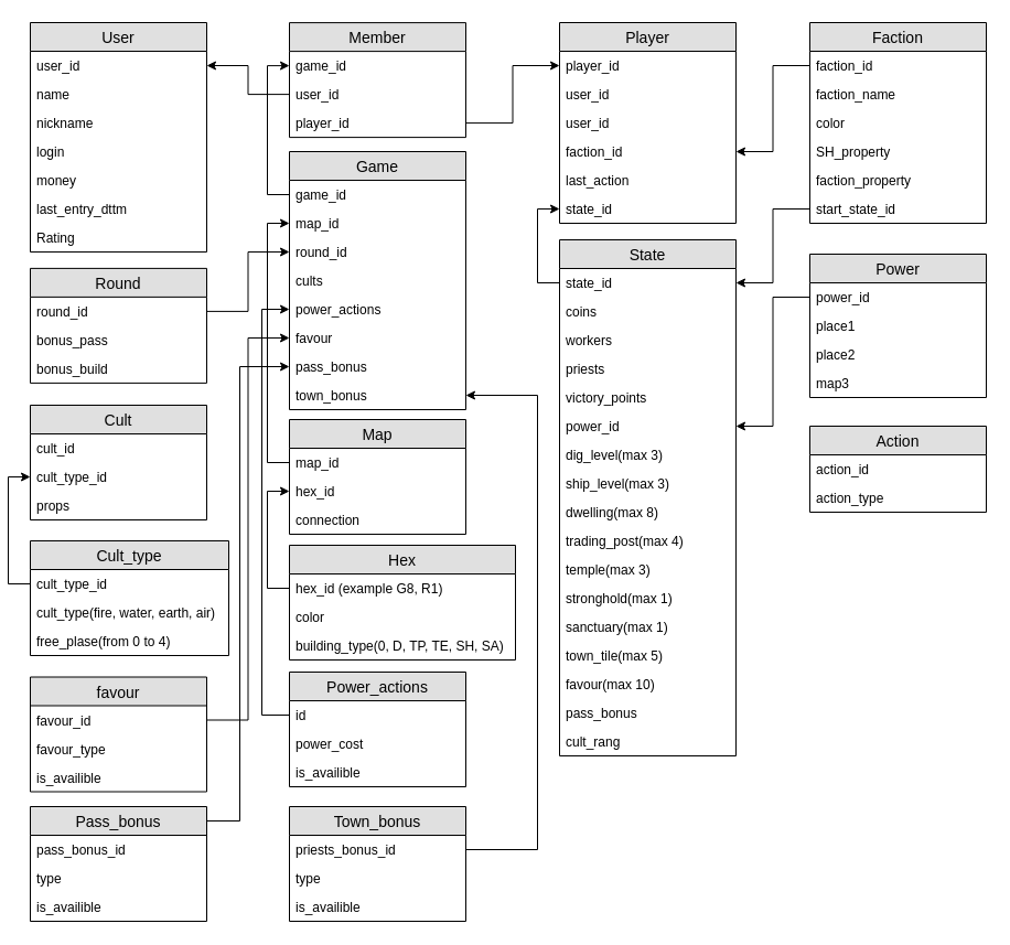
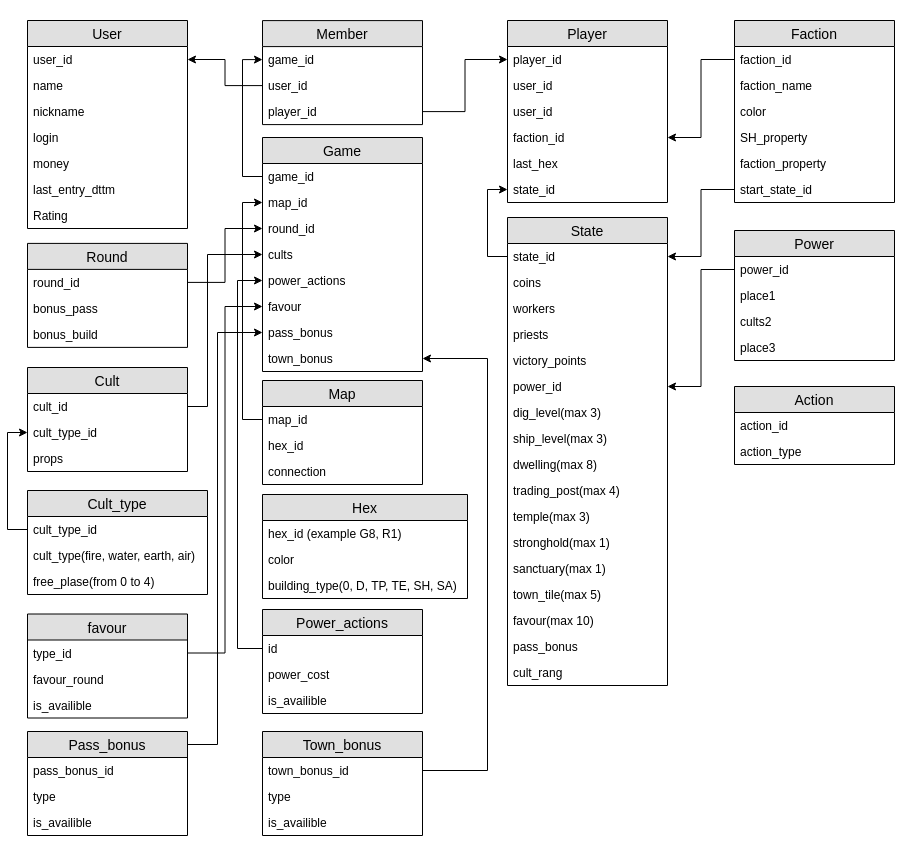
- <mxCell id="22" value="last_action" style="text;strokeColor=none;fillColor=none;spacingLeft=4;spacingRight=4;overflow=hidden;rotatable=0;points=[[0,0.5],[1,0.5]];portConstraint=eastwest;fontSize=12;" vertex="1" parent="17"><mxGeometry y="130" width="160" height="26" as="geometry" /></mxCell>
+ <mxCell id="22" value="last_hex" style="text;strokeColor=none;fillColor=none;spacingLeft=4;spacingRight=4;overflow=hidden;rotatable=0;points=[[0,0.5],[1,0.5]];portConstraint=eastwest;fontSize=12;" vertex="1" parent="17"><mxGeometry y="130" width="160" height="26" as="geometry" /></mxCell>
+ <mxCell id="106" style="edgeStyle=orthogonalEdgeStyle;rounded=0;orthogonalLoop=1;jettySize=auto;html=1;exitX=1;exitY=0.5;exitDx=0;exitDy=0;entryX=0;entryY=0.5;entryDx=0;entryDy=0;" edge="1" parent="1" source="49" target="64"><mxGeometry relative="1" as="geometry"><Array as="points"><mxPoint x="200" y="406" /><mxPoint x="200" y="254" /></Array></mxGeometry></mxCell>
- <mxCell id="86" value="place2" style="text;strokeColor=none;fillColor=none;spacingLeft=4;spacingRight=4;overflow=hidden;rotatable=0;points=[[0,0.5],[1,0.5]];portConstraint=eastwest;fontSize=12;" vertex="1" parent="83"><mxGeometry y="78" width="160" height="26" as="geometry" /></mxCell>
+ <mxCell id="86" value="cults2" style="text;strokeColor=none;fillColor=none;spacingLeft=4;spacingRight=4;overflow=hidden;rotatable=0;points=[[0,0.5],[1,0.5]];portConstraint=eastwest;fontSize=12;" vertex="1" parent="83"><mxGeometry y="78" width="160" height="26" as="geometry" /></mxCell>
- <mxCell id="87" value="map3" style="text;strokeColor=none;fillColor=none;spacingLeft=4;spacingRight=4;overflow=hidden;rotatable=0;points=[[0,0.5],[1,0.5]];portConstraint=eastwest;fontSize=12;" vertex="1" parent="83"><mxGeometry y="104" width="160" height="26" as="geometry" /></mxCell>
+ <mxCell id="87" value="place3" style="text;strokeColor=none;fillColor=none;spacingLeft=4;spacingRight=4;overflow=hidden;rotatable=0;points=[[0,0.5],[1,0.5]];portConstraint=eastwest;fontSize=12;" vertex="1" parent="83"><mxGeometry y="104" width="160" height="26" as="geometry" /></mxCell>
- <mxCell id="46" style="edgeStyle=orthogonalEdgeStyle;rounded=0;orthogonalLoop=1;jettySize=auto;html=1;exitX=0;exitY=0.5;exitDx=0;exitDy=0;entryX=0;entryY=0.5;entryDx=0;entryDy=0;" edge="1" parent="1" source="70" target="44"><mxGeometry relative="1" as="geometry" /></mxCell>
- <mxCell id="99" value="favour_id" style="text;strokeColor=none;fillColor=none;spacingLeft=4;spacingRight=4;overflow=hidden;rotatable=0;points=[[0,0.5],[1,0.5]];portConstraint=eastwest;fontSize=12;" vertex="1" parent="98"><mxGeometry y="26" width="160" height="26" as="geometry" /></mxCell>
+ <mxCell id="99" value="type_id" style="text;strokeColor=none;fillColor=none;spacingLeft=4;spacingRight=4;overflow=hidden;rotatable=0;points=[[0,0.5],[1,0.5]];portConstraint=eastwest;fontSize=12;" vertex="1" parent="98"><mxGeometry y="26" width="160" height="26" as="geometry" /></mxCell>
- <mxCell id="100" value="favour_type" style="text;strokeColor=none;fillColor=none;spacingLeft=4;spacingRight=4;overflow=hidden;rotatable=0;points=[[0,0.5],[1,0.5]];portConstraint=eastwest;fontSize=12;" vertex="1" parent="98"><mxGeometry y="52" width="160" height="26" as="geometry" /></mxCell>
+ <mxCell id="100" value="favour_round" style="text;strokeColor=none;fillColor=none;spacingLeft=4;spacingRight=4;overflow=hidden;rotatable=0;points=[[0,0.5],[1,0.5]];portConstraint=eastwest;fontSize=12;" vertex="1" parent="98"><mxGeometry y="52" width="160" height="26" as="geometry" /></mxCell>
- <mxCell id="111" value="priests_bonus_id" style="text;strokeColor=none;fillColor=none;spacingLeft=4;spacingRight=4;overflow=hidden;rotatable=0;points=[[0,0.5],[1,0.5]];portConstraint=eastwest;fontSize=12;" vertex="1" parent="110"><mxGeometry y="26" width="160" height="26" as="geometry" /></mxCell>
+ <mxCell id="111" value="town_bonus_id" style="text;strokeColor=none;fillColor=none;spacingLeft=4;spacingRight=4;overflow=hidden;rotatable=0;points=[[0,0.5],[1,0.5]];portConstraint=eastwest;fontSize=12;" vertex="1" parent="110"><mxGeometry y="26" width="160" height="26" as="geometry" /></mxCell>
